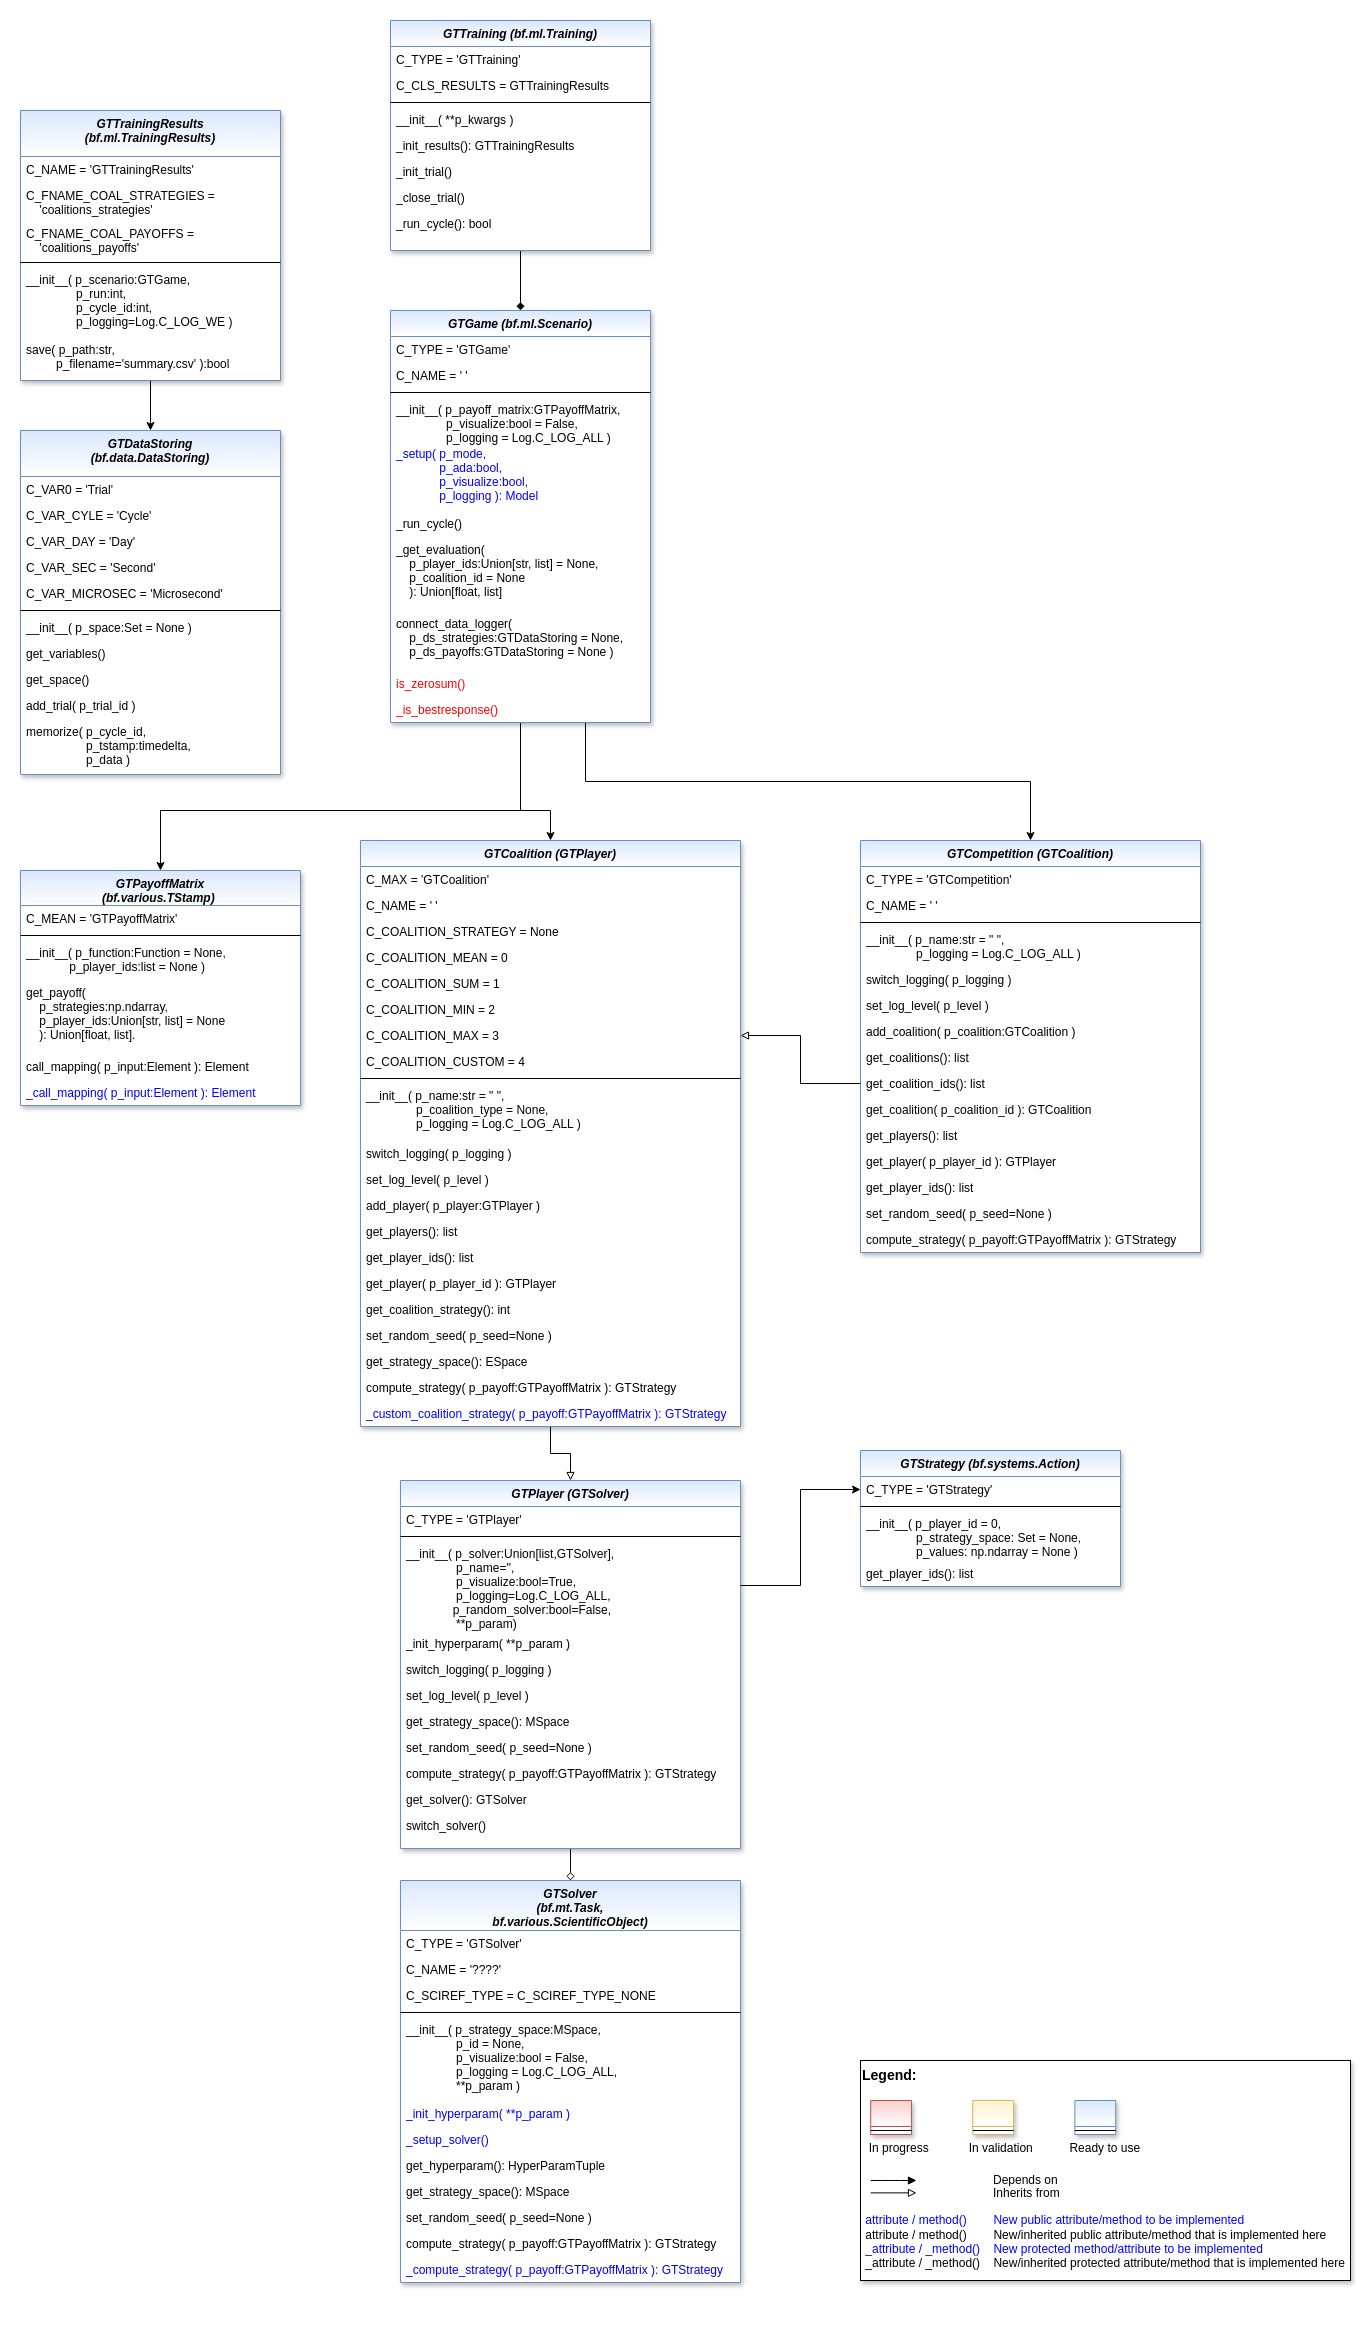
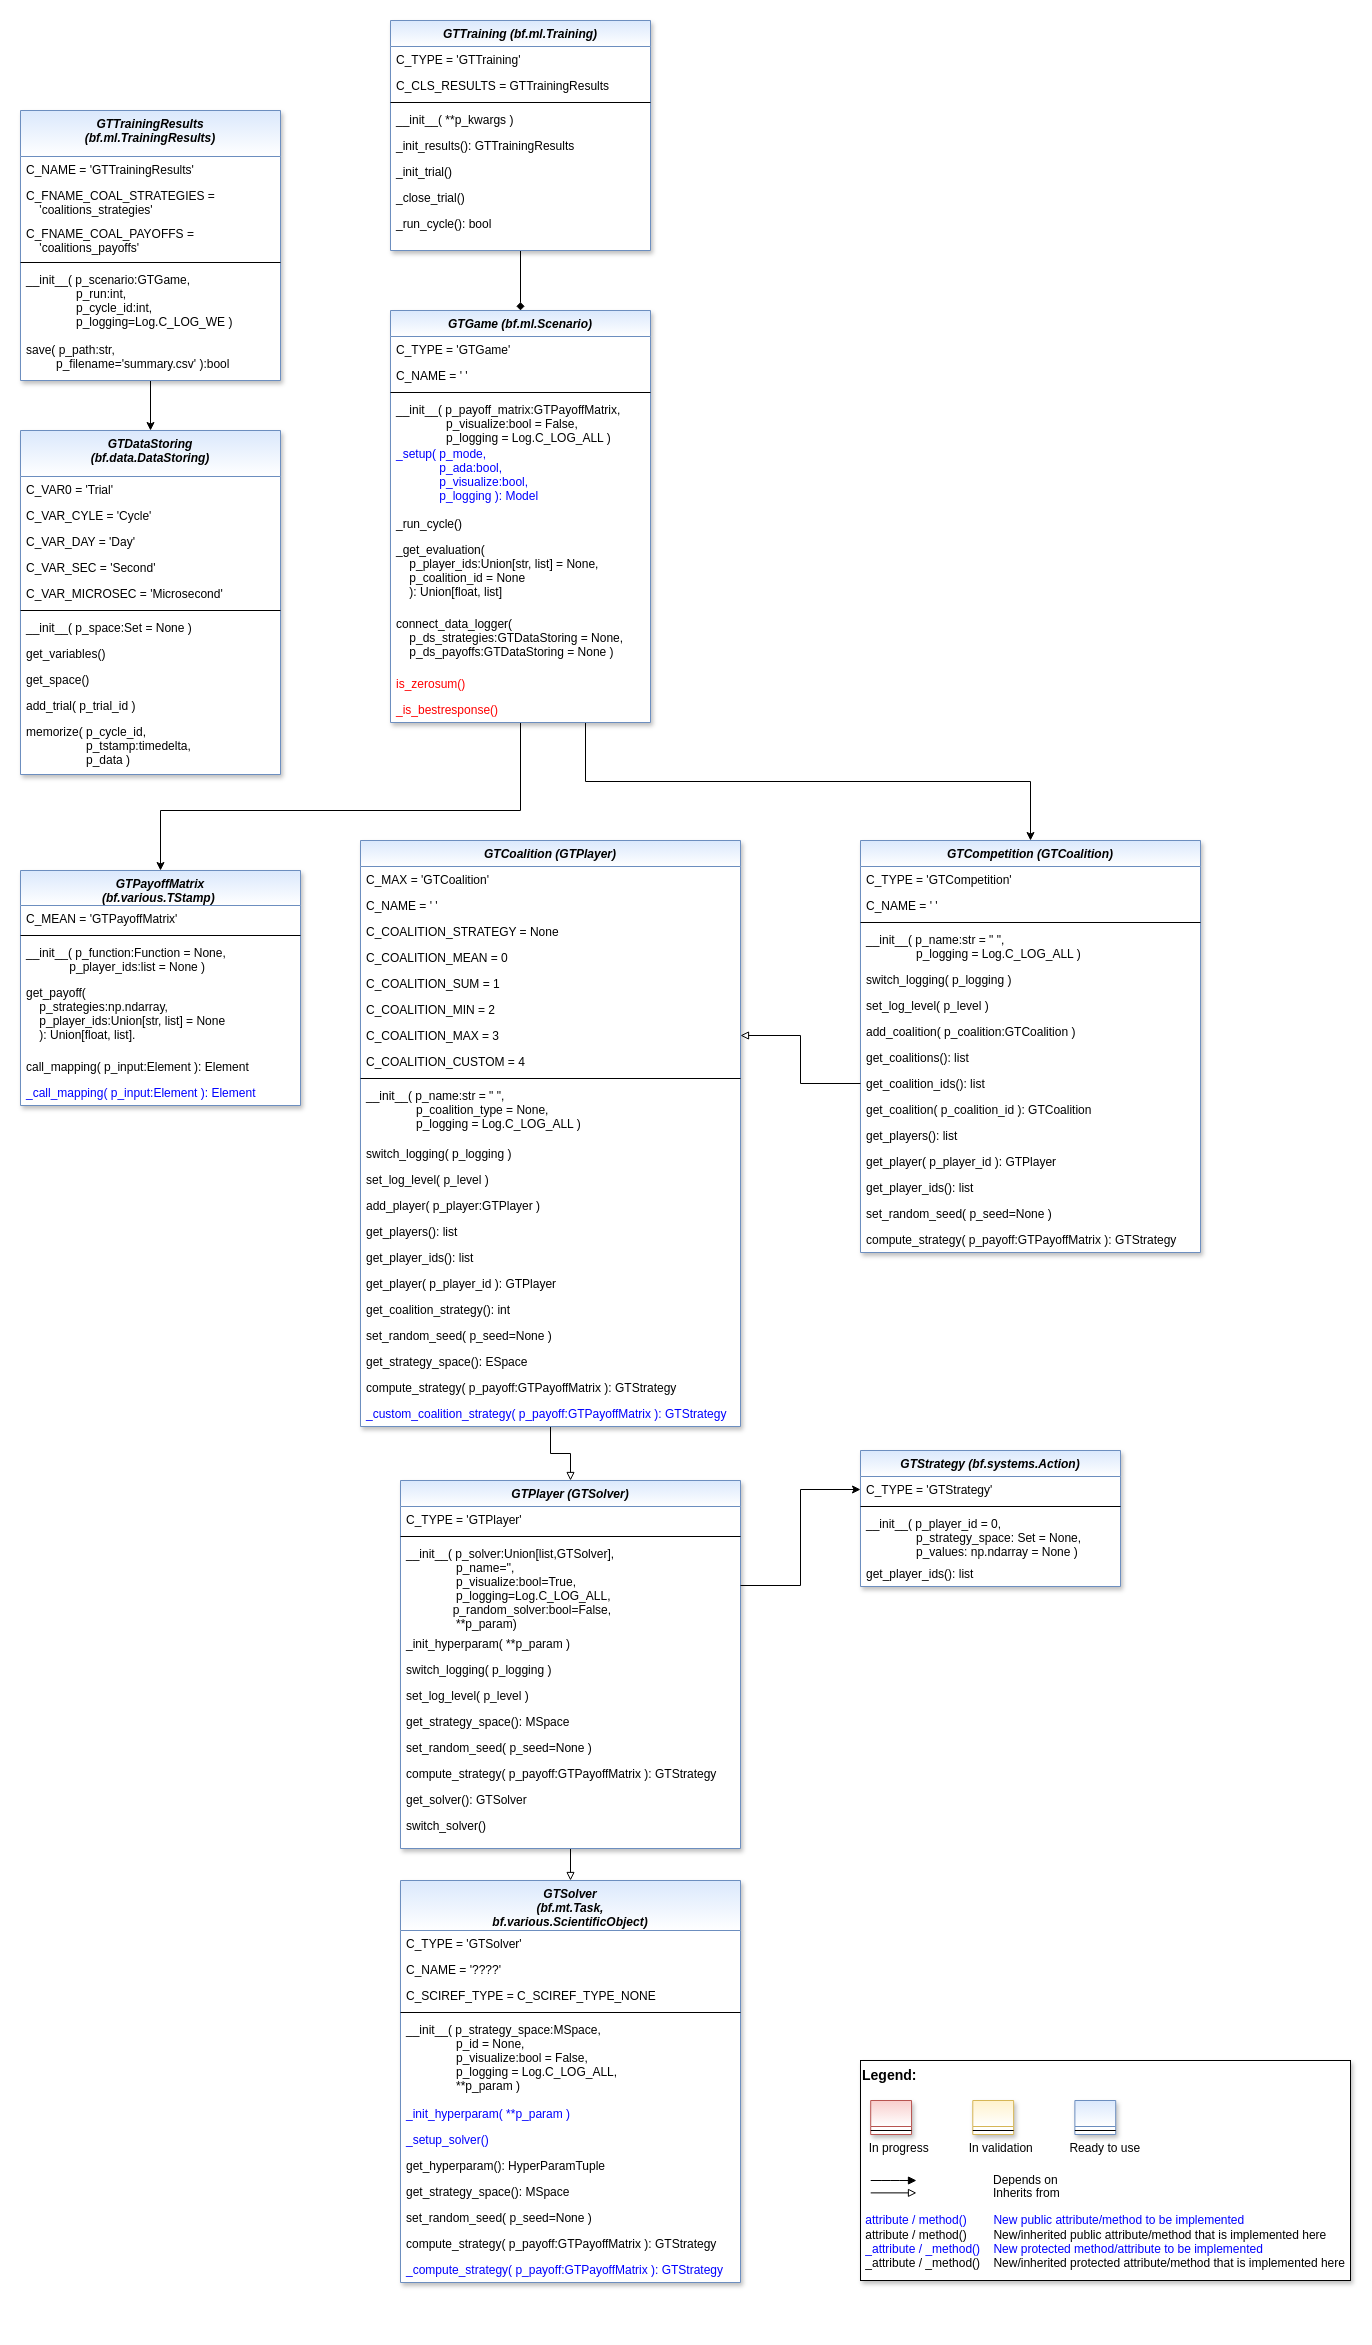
- <mxCell id="12" style="edgeStyle=orthogonalEdgeStyle;rounded=0;orthogonalLoop=1;jettySize=auto;html=1;exitX=0.5;exitY=1;exitDx=0;exitDy=0;strokeColor=#000000;fontSize=12;fontColor=#FF0000;entryX=0.5;entryY=0;entryDx=0;entryDy=0;" parent="1" source="15" target="45" edge="1"><mxGeometry relative="1" as="geometry"><Array as="points"><mxPoint x="520" y="810" /><mxPoint x="550" y="810" /></Array><mxPoint x="648.56" y="874.836" as="sourcePoint" /></mxGeometry></mxCell>
- <mxCell id="26" style="edgeStyle=orthogonalEdgeStyle;rounded=0;orthogonalLoop=1;jettySize=auto;html=1;exitX=0.5;exitY=1;exitDx=0;exitDy=0;strokeColor=#000000;fontSize=12;fontColor=#FF0000;endArrow=diamond;endFill=0;" parent="1" source="27" target="67" edge="1"><mxGeometry relative="1" as="geometry" /></mxCell>
+ <mxCell id="26" style="edgeStyle=orthogonalEdgeStyle;rounded=0;orthogonalLoop=1;jettySize=auto;html=1;exitX=0.5;exitY=1;exitDx=0;exitDy=0;strokeColor=#000000;fontSize=12;fontColor=#FF0000;endArrow=block;endFill=0;" parent="1" source="27" target="67" edge="1"><mxGeometry relative="1" as="geometry" /></mxCell>
